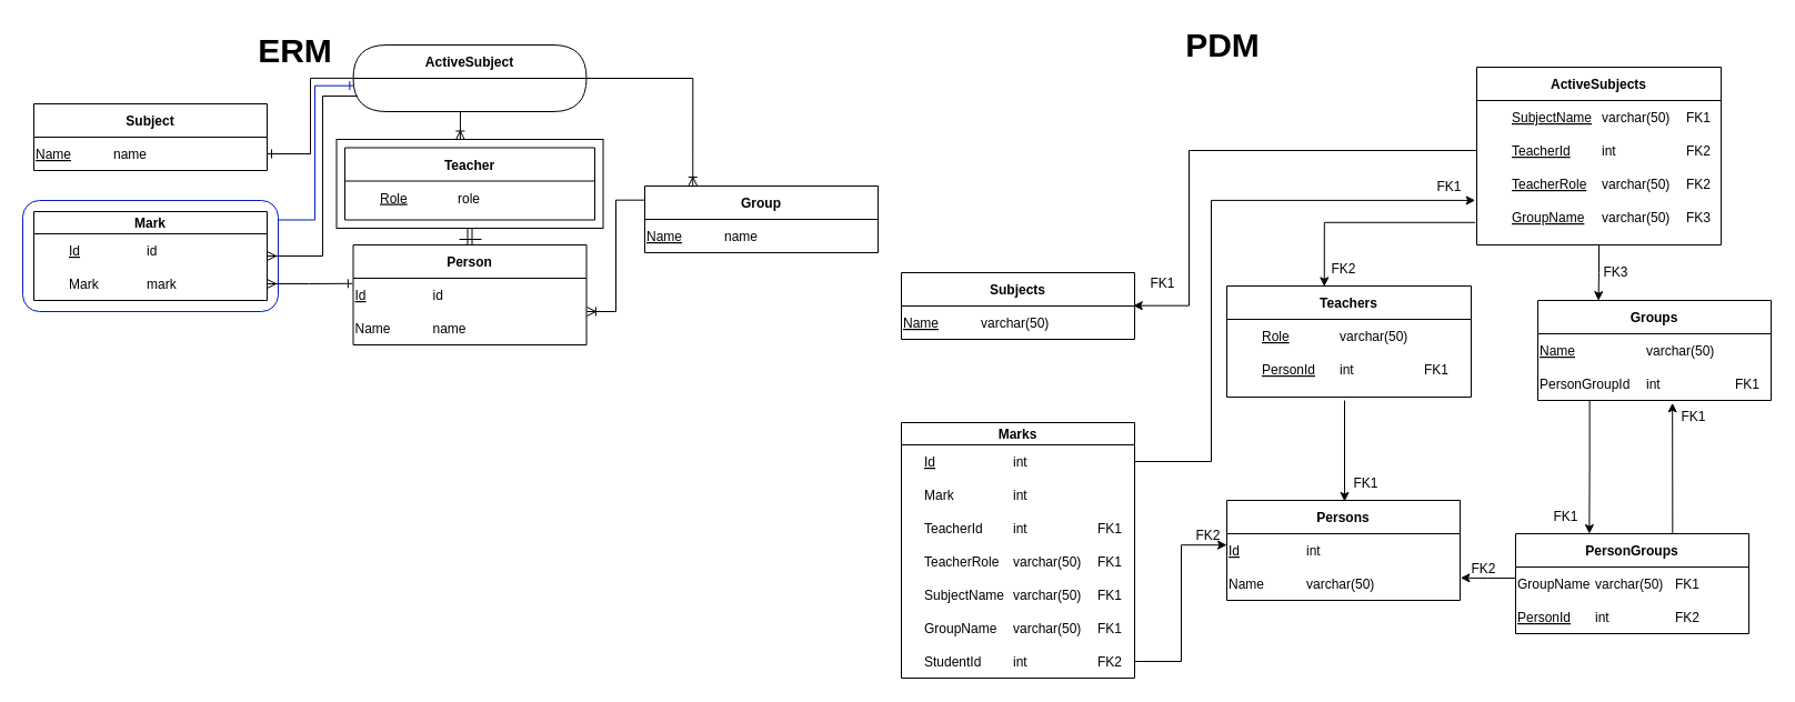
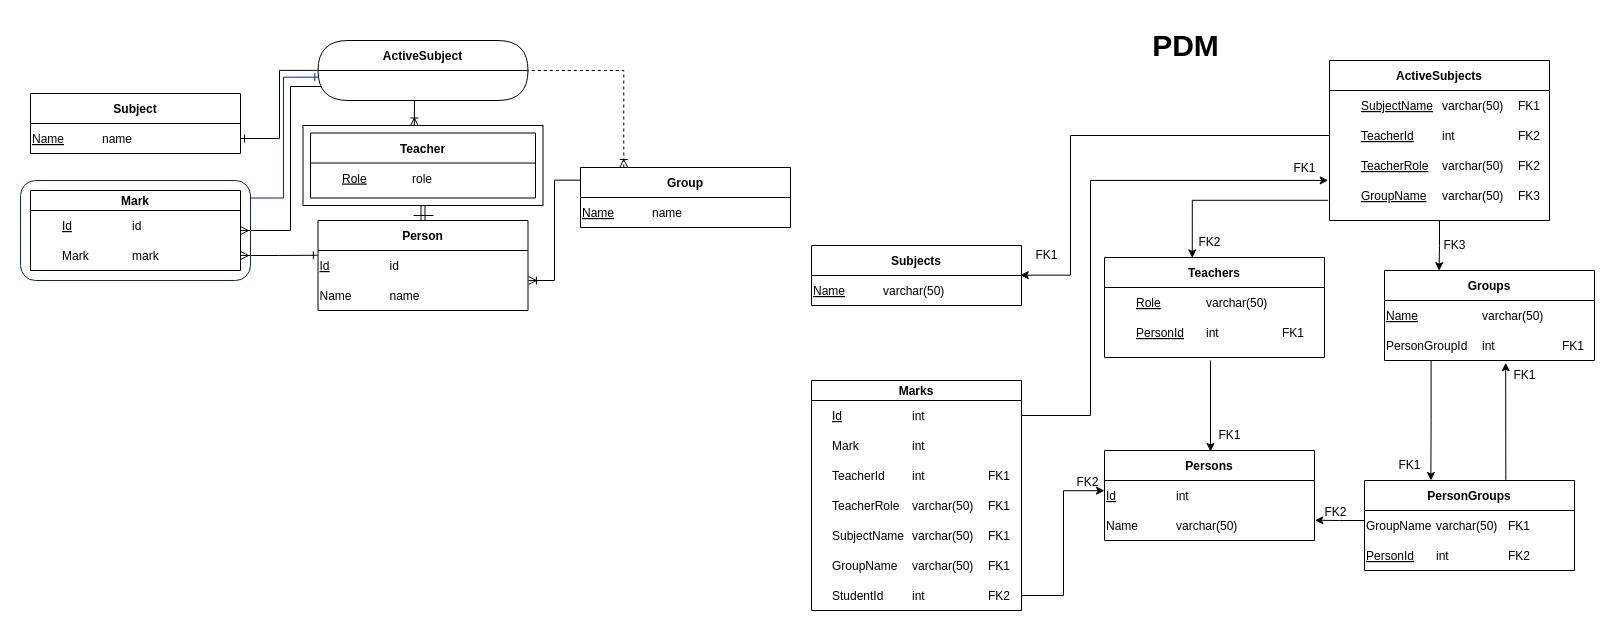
- <mxCell id="40" value="PDM" style="text;html=1;resizable=0;autosize=1;align=center;verticalAlign=middle;points=[];fillColor=none;strokeColor=none;rounded=0;shadow=0;strokeWidth=1;fontFamily=Helvetica;fontSize=30;fontColor=default;fontStyle=1" parent="1" vertex="1"><mxGeometry x="1055" y="15" width="90" height="50" as="geometry" /></mxCell>
+ <mxCell id="40" value="PDM" style="text;html=1;resizable=0;autosize=1;align=center;verticalAlign=middle;points=[];fillColor=none;strokeColor=none;rounded=0;shadow=0;strokeWidth=1;fontFamily=Helvetica;fontSize=30;fontColor=default;fontStyle=1" parent="1" vertex="1"><mxGeometry x="1140" y="20" width="90" height="50" as="geometry" /></mxCell>
- <mxCell id="39" value="ERM" style="text;html=1;resizable=0;autosize=1;align=center;verticalAlign=middle;points=[];fillColor=none;strokeColor=none;rounded=0;shadow=0;strokeWidth=1;fontFamily=Helvetica;fontSize=30;fontColor=default;fontStyle=1" parent="1" vertex="1"><mxGeometry x="220" y="20" width="90" height="50" as="geometry" /></mxCell>
- <mxCell id="132" value="" style="edgeStyle=orthogonalEdgeStyle;fontSize=12;html=1;startArrow=ERoneToMany;endArrow=ERzero;targetPortConstraint=none;ignoreEdge=0;orthogonalLoop=0;orthogonal=0;enumerate=0;comic=0;flowAnimation=0;noJump=0;metaEdit=0;backgroundOutline=0;snapToPoint=0;startFill=1;endFill=1;targetPerimeterSpacing=0;strokeWidth=1;rounded=0;exitX=0.206;exitY=0;exitDx=0;exitDy=0;exitPerimeter=0;entryX=1;entryY=0.5;entryDx=0;entryDy=0;elbow=vertical;" parent="1" source="11" target="126" edge="1"><mxGeometry width="100" height="100" relative="1" as="geometry"><mxPoint x="542.5" y="100" as="sourcePoint" /><mxPoint x="542.53" y="74.34" as="targetPoint" /></mxGeometry></mxCell>
+ <mxCell id="132" value="" style="edgeStyle=orthogonalEdgeStyle;fontSize=12;html=1;startArrow=ERoneToMany;endArrow=ERzero;targetPortConstraint=none;ignoreEdge=0;orthogonalLoop=0;orthogonal=0;enumerate=0;comic=0;flowAnimation=0;noJump=0;metaEdit=0;backgroundOutline=0;snapToPoint=0;startFill=1;endFill=1;targetPerimeterSpacing=0;strokeWidth=1;rounded=0;exitX=0.206;exitY=0;exitDx=0;exitDy=0;exitPerimeter=0;entryX=1;entryY=0.5;entryDx=0;entryDy=0;elbow=vertical;dashed=1;" parent="1" source="11" target="126" edge="1"><mxGeometry width="100" height="100" relative="1" as="geometry"><mxPoint x="542.5" y="100" as="sourcePoint" /><mxPoint x="542.53" y="74.34" as="targetPoint" /></mxGeometry></mxCell>
